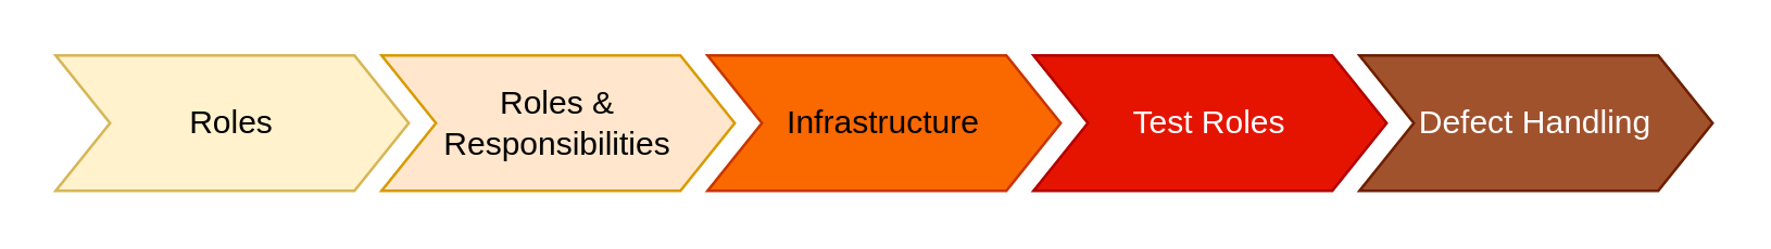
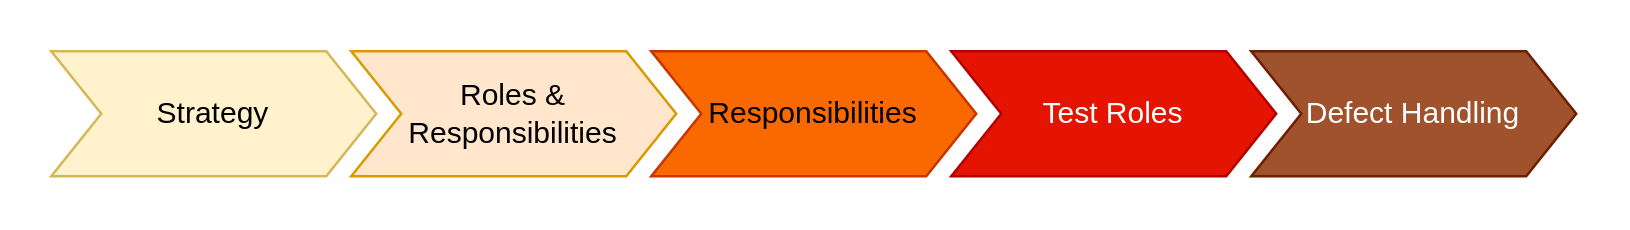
- <mxCell id="2" value="Roles" style="shape=step;perimeter=stepPerimeter;whiteSpace=wrap;html=1;fixedSize=1;fillColor=#fff2cc;strokeColor=#d6b656;" vertex="1" parent="1"><mxGeometry x="20" y="20" width="130" height="50" as="geometry" /></mxCell>
+ <mxCell id="2" value="Strategy" style="shape=step;perimeter=stepPerimeter;whiteSpace=wrap;html=1;fixedSize=1;fillColor=#fff2cc;strokeColor=#d6b656;" vertex="1" parent="1"><mxGeometry x="20" y="20" width="130" height="50" as="geometry" /></mxCell>
- <mxCell id="4" value="Infrastructure" style="shape=step;perimeter=stepPerimeter;whiteSpace=wrap;html=1;fixedSize=1;fillColor=#fa6800;fontColor=#000000;strokeColor=#C73500;" vertex="1" parent="1"><mxGeometry x="260" y="20" width="130" height="50" as="geometry" /></mxCell>
+ <mxCell id="4" value="Responsibilities" style="shape=step;perimeter=stepPerimeter;whiteSpace=wrap;html=1;fixedSize=1;fillColor=#fa6800;fontColor=#000000;strokeColor=#C73500;" vertex="1" parent="1"><mxGeometry x="260" y="20" width="130" height="50" as="geometry" /></mxCell>
